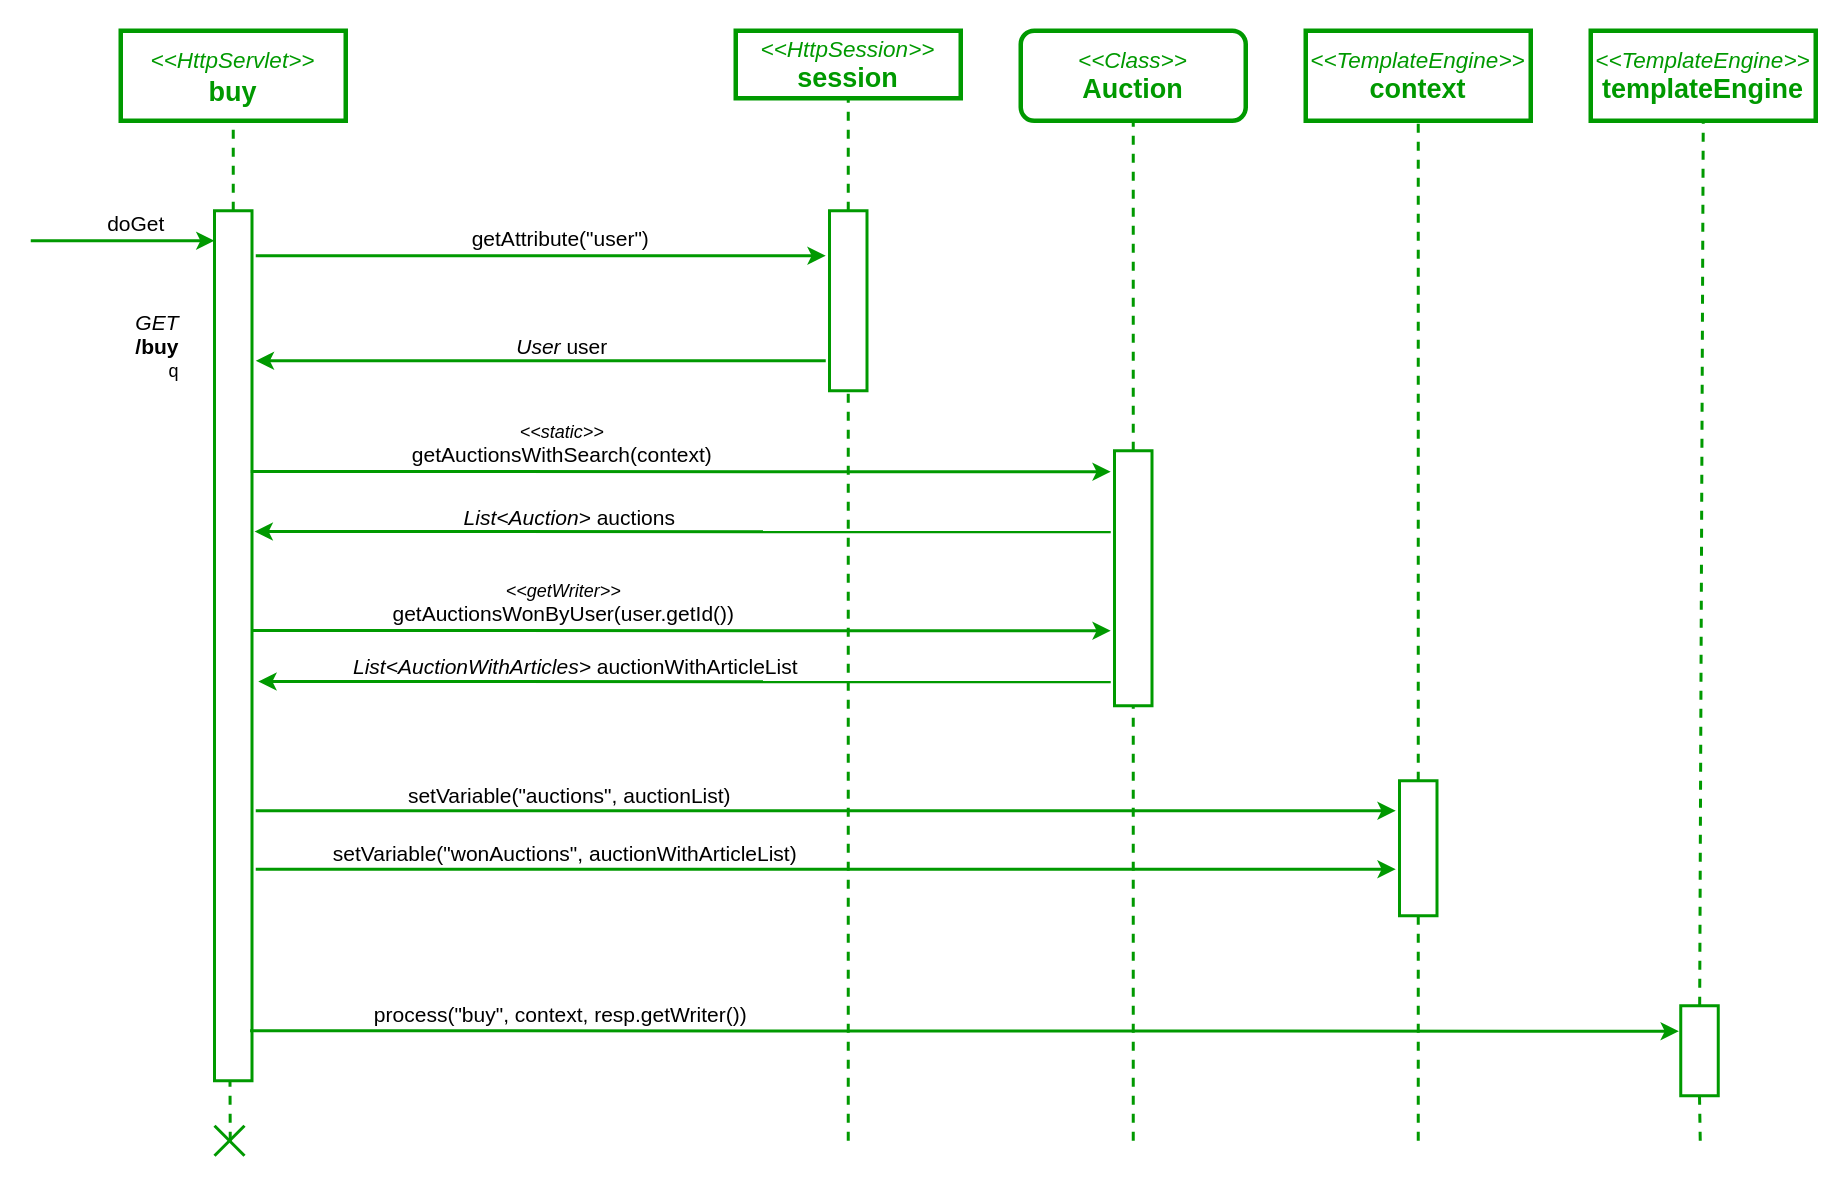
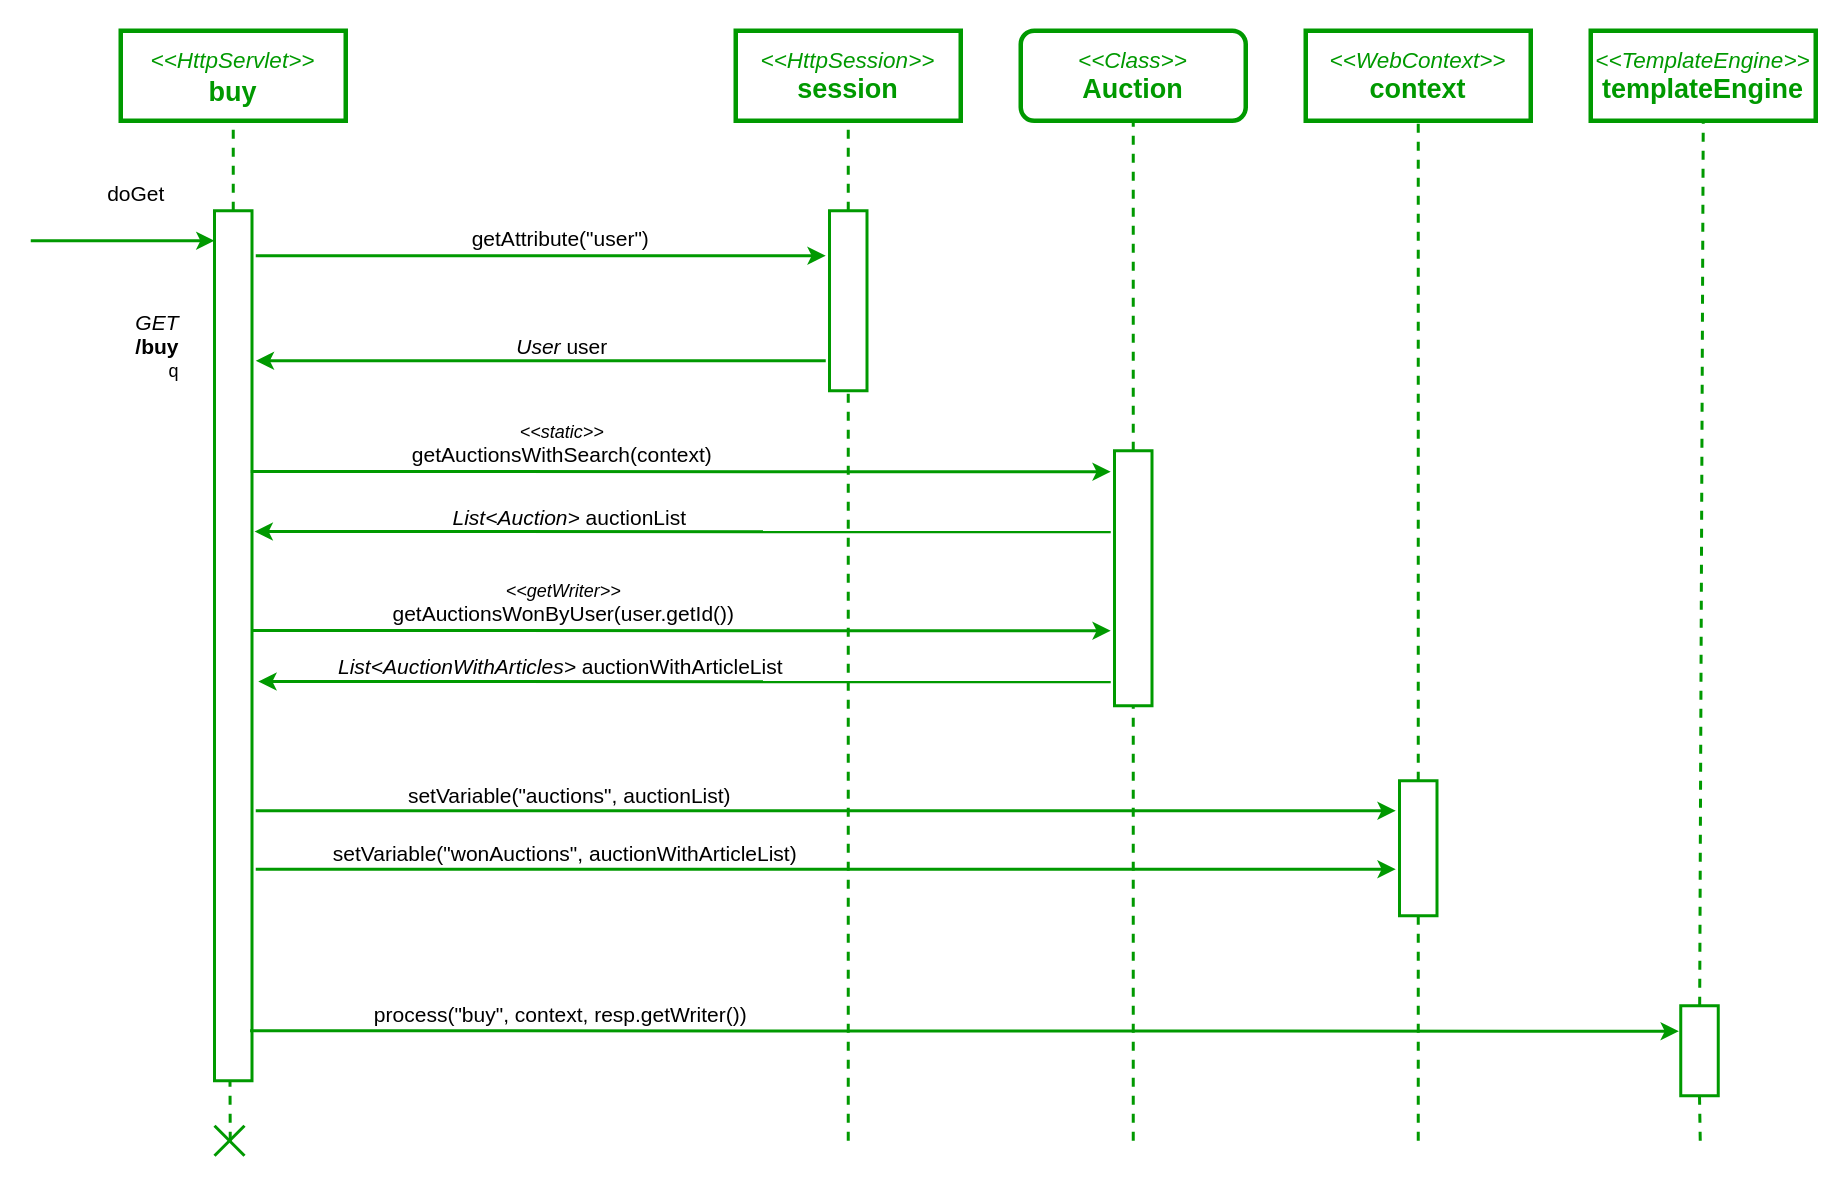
- <mxCell id="20" value="&lt;font color=&quot;#009900&quot; style=&quot;&quot;&gt;&lt;span style=&quot;font-size: 15px;&quot;&gt;&lt;i&gt;&amp;lt;&amp;lt;HttpSession&amp;gt;&amp;gt;&lt;/i&gt;&lt;/span&gt;&lt;br&gt;&lt;span style=&quot;font-size: 18px;&quot;&gt;&lt;b&gt;session&lt;/b&gt;&lt;/span&gt;&lt;br&gt;&lt;/font&gt;" style="rounded=0;whiteSpace=wrap;html=1;strokeWidth=3;fillColor=default;strokeColor=#009900;" parent="1" vertex="1"><mxGeometry x="490" y="20" width="150" height="45" as="geometry" /></mxCell>
+ <mxCell id="20" value="&lt;font color=&quot;#009900&quot; style=&quot;&quot;&gt;&lt;span style=&quot;font-size: 15px;&quot;&gt;&lt;i&gt;&amp;lt;&amp;lt;HttpSession&amp;gt;&amp;gt;&lt;/i&gt;&lt;/span&gt;&lt;br&gt;&lt;span style=&quot;font-size: 18px;&quot;&gt;&lt;b&gt;session&lt;/b&gt;&lt;/span&gt;&lt;br&gt;&lt;/font&gt;" style="rounded=0;whiteSpace=wrap;html=1;strokeWidth=3;fillColor=default;strokeColor=#009900;" parent="1" vertex="1"><mxGeometry x="490" y="20" width="150" height="60" as="geometry" /></mxCell>
- <mxCell id="11" value="&lt;font color=&quot;#009900&quot; style=&quot;&quot;&gt;&lt;i style=&quot;&quot;&gt;&lt;font style=&quot;font-size: 15px;&quot;&gt;&amp;lt;&amp;lt;TemplateEngine&amp;gt;&amp;gt;&lt;/font&gt;&lt;/i&gt;&lt;br&gt;&lt;span style=&quot;font-size: 18px;&quot;&gt;&lt;b&gt;context&lt;/b&gt;&lt;/span&gt;&lt;br&gt;&lt;/font&gt;" style="rounded=0;whiteSpace=wrap;html=1;strokeWidth=3;fillColor=default;strokeColor=#009900;" parent="1" vertex="1"><mxGeometry x="870" y="20" width="150" height="60" as="geometry" /></mxCell>
+ <mxCell id="11" value="&lt;font color=&quot;#009900&quot; style=&quot;&quot;&gt;&lt;i style=&quot;&quot;&gt;&lt;font style=&quot;font-size: 15px;&quot;&gt;&amp;lt;&amp;lt;WebContext&amp;gt;&amp;gt;&lt;/font&gt;&lt;/i&gt;&lt;br&gt;&lt;span style=&quot;font-size: 18px;&quot;&gt;&lt;b&gt;context&lt;/b&gt;&lt;/span&gt;&lt;br&gt;&lt;/font&gt;" style="rounded=0;whiteSpace=wrap;html=1;strokeWidth=3;fillColor=default;strokeColor=#009900;" parent="1" vertex="1"><mxGeometry x="870" y="20" width="150" height="60" as="geometry" /></mxCell>
- <mxCell id="18" value="&lt;font style=&quot;font-size: 14px;&quot;&gt;doGet&lt;/font&gt;" style="text;html=1;align=center;verticalAlign=middle;resizable=0;points=[];autosize=1;strokeColor=none;fillColor=none;" parent="1" vertex="1"><mxGeometry x="60" y="134" width="60" height="30" as="geometry" /></mxCell>
+ <mxCell id="18" value="&lt;font style=&quot;font-size: 14px;&quot;&gt;doGet&lt;/font&gt;" style="text;html=1;align=center;verticalAlign=middle;resizable=0;points=[];autosize=1;strokeColor=none;fillColor=none;" parent="1" vertex="1"><mxGeometry x="60" y="114" width="60" height="30" as="geometry" /></mxCell>
- <mxCell id="34" value="&lt;font style=&quot;font-size: 14px;&quot;&gt;&lt;i&gt;List&amp;lt;Auction&amp;gt;&lt;/i&gt;&amp;nbsp;auctions&lt;/font&gt;" style="text;html=1;align=center;verticalAlign=middle;resizable=0;points=[];autosize=1;strokeColor=none;fillColor=none;" parent="1" vertex="1"><mxGeometry x="288.5" y="330" width="180" height="30" as="geometry" /></mxCell>
+ <mxCell id="34" value="&lt;font style=&quot;font-size: 14px;&quot;&gt;&lt;i&gt;List&amp;lt;Auction&amp;gt;&lt;/i&gt;&amp;nbsp;auctionList&lt;/font&gt;" style="text;html=1;align=center;verticalAlign=middle;resizable=0;points=[];autosize=1;strokeColor=none;fillColor=none;" parent="1" vertex="1"><mxGeometry x="288.5" y="330" width="180" height="30" as="geometry" /></mxCell>
- <mxCell id="36" value="&lt;font style=&quot;font-size: 14px;&quot;&gt;&lt;i style=&quot;border-color: var(--border-color);&quot;&gt;List&amp;lt;AuctionWithArticles&amp;gt;&lt;/i&gt;&amp;nbsp;auctionWithArticleList&lt;/font&gt;" style="text;html=1;align=center;verticalAlign=middle;resizable=0;points=[];autosize=1;strokeColor=none;fillColor=none;" parent="1" vertex="1"><mxGeometry x="223" y="429" width="320" height="30" as="geometry" /></mxCell>
+ <mxCell id="36" value="&lt;font style=&quot;font-size: 14px;&quot;&gt;&lt;i style=&quot;border-color: var(--border-color);&quot;&gt;List&amp;lt;AuctionWithArticles&amp;gt;&lt;/i&gt;&amp;nbsp;auctionWithArticleList&lt;/font&gt;" style="text;html=1;align=center;verticalAlign=middle;resizable=0;points=[];autosize=1;strokeColor=none;fillColor=none;" parent="1" vertex="1"><mxGeometry x="213" y="429" width="320" height="30" as="geometry" /></mxCell>
